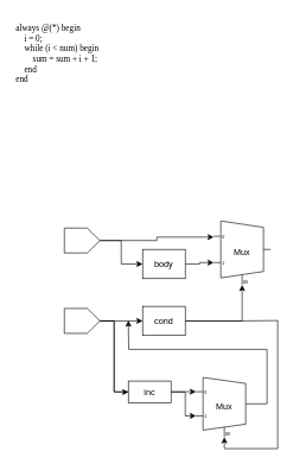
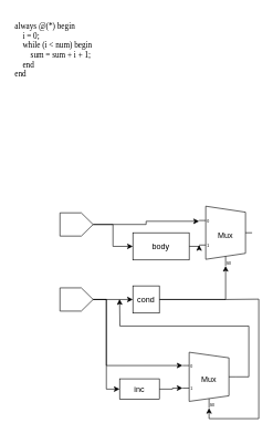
- <mxCell id="8" value="body" style="rounded=0;whiteSpace=wrap;html=1;" vertex="1" parent="1"><mxGeometry x="200" y="350" width="60" height="41" as="geometry" /></mxCell>
+ <mxCell id="8" value="body" style="rounded=0;whiteSpace=wrap;html=1;" vertex="1" parent="1"><mxGeometry x="200" y="350" width="85" height="41" as="geometry" /></mxCell>
- <mxCell id="11" value="cond" style="rounded=0;whiteSpace=wrap;html=1;" vertex="1" parent="1"><mxGeometry x="200" y="430" width="60" height="41" as="geometry" /></mxCell>
+ <mxCell id="11" value="cond" style="rounded=0;whiteSpace=wrap;html=1;" vertex="1" parent="1"><mxGeometry x="200" y="430" width="40" height="41" as="geometry" /></mxCell>
- <mxCell id="19" value="inc" style="rounded=0;whiteSpace=wrap;html=1;" vertex="1" parent="1"><mxGeometry x="180" y="535" width="60" height="31" as="geometry" /></mxCell>
+ <mxCell id="19" value="inc" style="rounded=0;whiteSpace=wrap;html=1;" vertex="1" parent="1"><mxGeometry x="180" y="570" width="60" height="31" as="geometry" /></mxCell>
